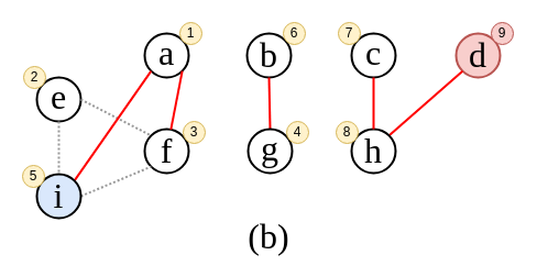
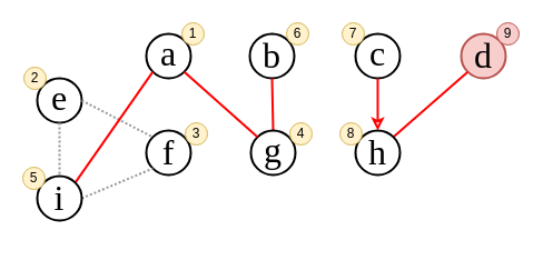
- <mxCell id="12" style="edgeStyle=none;rounded=0;orthogonalLoop=1;jettySize=auto;html=1;exitX=1;exitY=1;exitDx=0;exitDy=0;strokeWidth=2;fontFamily=Times New Roman;fontSize=32;endArrow=none;endFill=0;strokeColor=#FF0000;" parent="2" source="3" target="8" edge="1"><mxGeometry relative="1" as="geometry" /></mxCell>
+ <mxCell id="12" style="edgeStyle=none;rounded=0;orthogonalLoop=1;jettySize=auto;html=1;exitX=1;exitY=1;exitDx=0;exitDy=0;entryX=0;entryY=0;entryDx=0;entryDy=0;strokeWidth=2;fontFamily=Times New Roman;fontSize=32;endArrow=none;endFill=0;strokeColor=#FF0000;" parent="2" source="3" target="11" edge="1"><mxGeometry relative="1" as="geometry" /></mxCell>
- <mxCell id="15" style="edgeStyle=none;rounded=0;orthogonalLoop=1;jettySize=auto;html=1;exitX=0.5;exitY=1;exitDx=0;exitDy=0;entryX=0.5;entryY=0;entryDx=0;entryDy=0;strokeWidth=2;fontFamily=Times New Roman;fontSize=32;endArrow=none;endFill=0;strokeColor=#FF0000;" parent="2" source="5" target="14" edge="1"><mxGeometry relative="1" as="geometry" /></mxCell>
+ <mxCell id="15" style="edgeStyle=none;rounded=0;orthogonalLoop=1;jettySize=auto;html=1;exitX=0.5;exitY=1;exitDx=0;exitDy=0;entryX=0.5;entryY=0;entryDx=0;entryDy=0;strokeWidth=2;fontFamily=Times New Roman;fontSize=32;endArrow=classic;endFill=0;strokeColor=#FF0000;" parent="2" source="5" target="14" edge="1"><mxGeometry relative="1" as="geometry" /></mxCell>
- <mxCell id="18" value="i" style="ellipse;whiteSpace=wrap;html=1;aspect=fixed;strokeWidth=2;fontFamily=Times New Roman;fontSize=32;fillColor=#dae8fc;" parent="2" vertex="1"><mxGeometry x="13" y="138" width="40" height="40" as="geometry" /></mxCell>
+ <mxCell id="18" value="i" style="ellipse;whiteSpace=wrap;html=1;aspect=fixed;strokeWidth=2;fontFamily=Times New Roman;fontSize=32;" parent="2" vertex="1"><mxGeometry x="13" y="138" width="40" height="40" as="geometry" /></mxCell>
- <mxCell id="21" value="(b)" style="text;html=1;strokeColor=none;fillColor=none;align=center;verticalAlign=middle;whiteSpace=wrap;rounded=0;strokeWidth=2;fontFamily=Times New Roman;fontSize=32;" parent="2" vertex="1"><mxGeometry x="14" y="180" width="420" height="30" as="geometry" /></mxCell>
